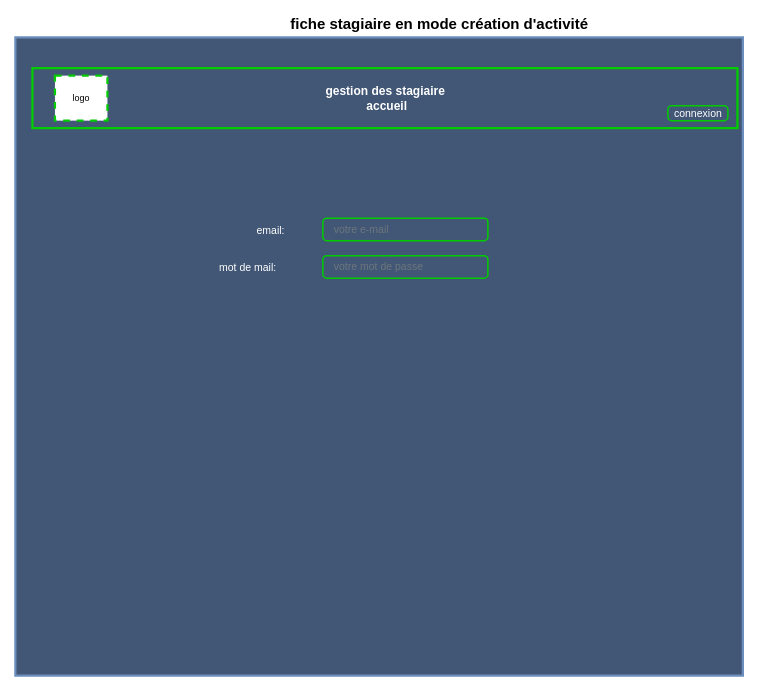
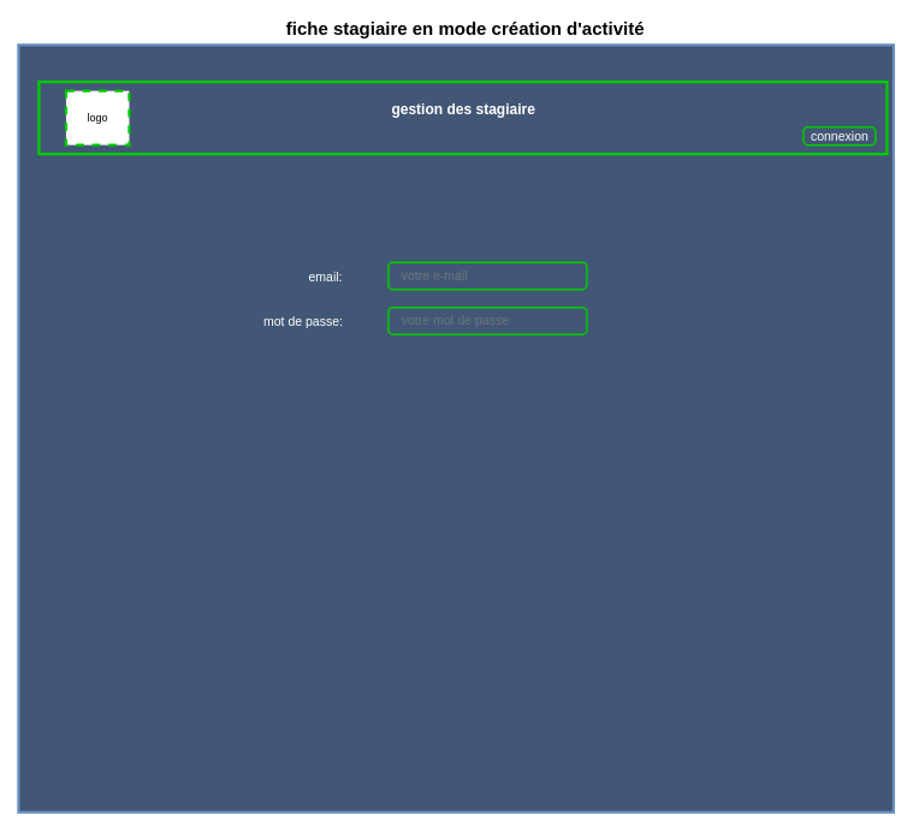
- <mxCell id="7" value="&lt;font color=&quot;#000000&quot; size=&quot;1&quot;&gt;&lt;b style=&quot;font-size: 20px&quot;&gt;fiche stagiaire en mode création d'activité&lt;/b&gt;&lt;/font&gt;" style="text;html=1;align=center;verticalAlign=middle;resizable=0;points=[];autosize=1;fontColor=#FFFFFF;" parent="1" vertex="1"><mxGeometry x="380" y="20" width="410" height="20" as="geometry" /></mxCell>
+ <mxCell id="7" value="&lt;font color=&quot;#000000&quot; size=&quot;1&quot;&gt;&lt;b style=&quot;font-size: 20px&quot;&gt;fiche stagiaire en mode création d'activité&lt;/b&gt;&lt;/font&gt;" style="text;html=1;align=center;verticalAlign=middle;resizable=0;points=[];autosize=1;fontColor=#FFFFFF;" parent="1" vertex="1"><mxGeometry x="310" y="20" width="410" height="20" as="geometry" /></mxCell>
- <mxCell id="6" value="&lt;font style=&quot;font-size: 16px&quot;&gt;&lt;b&gt;accueil&lt;/b&gt;&lt;/font&gt;" style="text;html=1;align=center;verticalAlign=middle;resizable=0;points=[];autosize=1;fontColor=#FFFFFF;" parent="1" vertex="1"><mxGeometry x="480" y="130" width="70" height="20" as="geometry" /></mxCell>
- <mxCell id="9" value="mot de mail:" style="fillColor=none;strokeColor=none;align=left;fontSize=14;fontColor=#FFFFFF;" parent="1" vertex="1"><mxGeometry x="290" y="340" width="100" height="30" as="geometry" /></mxCell>
+ <mxCell id="9" value="mot de passe:" style="fillColor=none;strokeColor=none;align=left;fontSize=14;fontColor=#FFFFFF;" parent="1" vertex="1"><mxGeometry x="290" y="340" width="100" height="30" as="geometry" /></mxCell>
